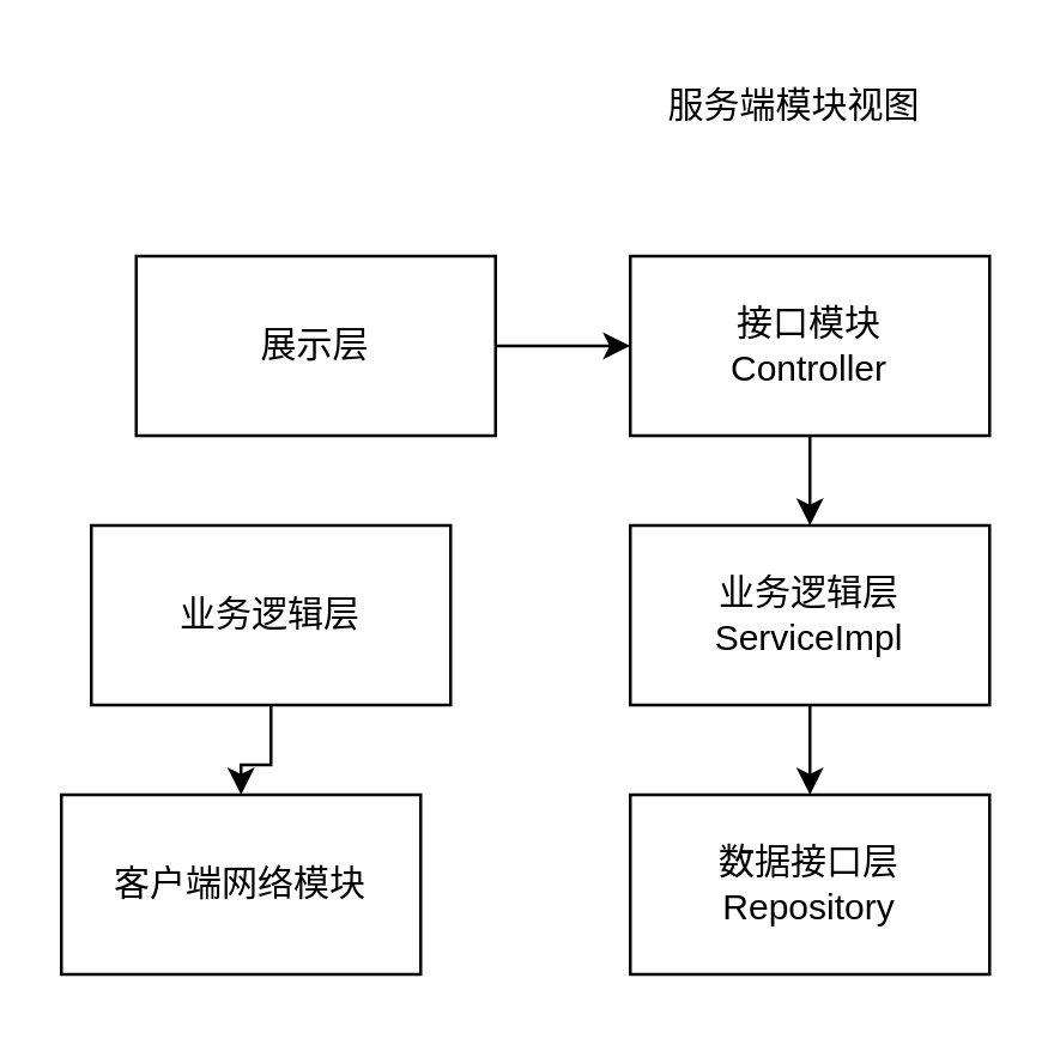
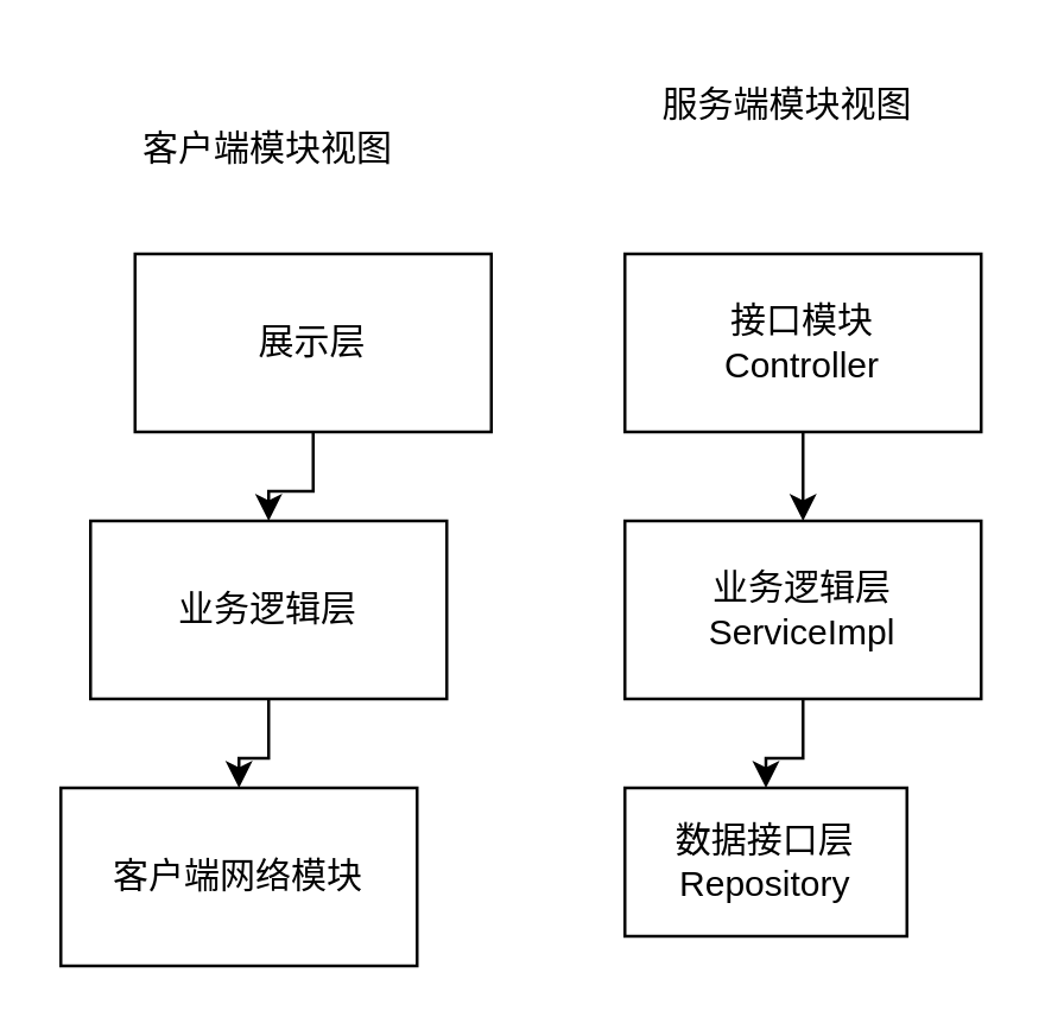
+ <mxCell id="12" value="客户端模块视图" style="text;html=1;align=center;verticalAlign=middle;whiteSpace=wrap;rounded=0;" vertex="1" parent="1"><mxGeometry x="35" y="35" width="110" height="30" as="geometry" /></mxCell>
- <mxCell id="2" value="" style="edgeStyle=orthogonalEdgeStyle;rounded=0;orthogonalLoop=1;jettySize=auto;html=1;" edge="1" parent="1" source="3" target="8"><mxGeometry relative="1" as="geometry" /></mxCell>
+ <mxCell id="2" value="" style="edgeStyle=orthogonalEdgeStyle;rounded=0;orthogonalLoop=1;jettySize=auto;html=1;" edge="1" parent="1" source="3" target="5"><mxGeometry relative="1" as="geometry" /></mxCell>
- <mxCell id="11" value="数据接口层&lt;div&gt;Repository&lt;/div&gt;" style="rounded=0;whiteSpace=wrap;html=1;" vertex="1" parent="1"><mxGeometry x="210" y="265" width="120" height="60" as="geometry" /></mxCell>
+ <mxCell id="11" value="数据接口层&lt;div&gt;Repository&lt;/div&gt;" style="rounded=0;whiteSpace=wrap;html=1;" vertex="1" parent="1"><mxGeometry x="210" y="265" width="95" height="50" as="geometry" /></mxCell>
